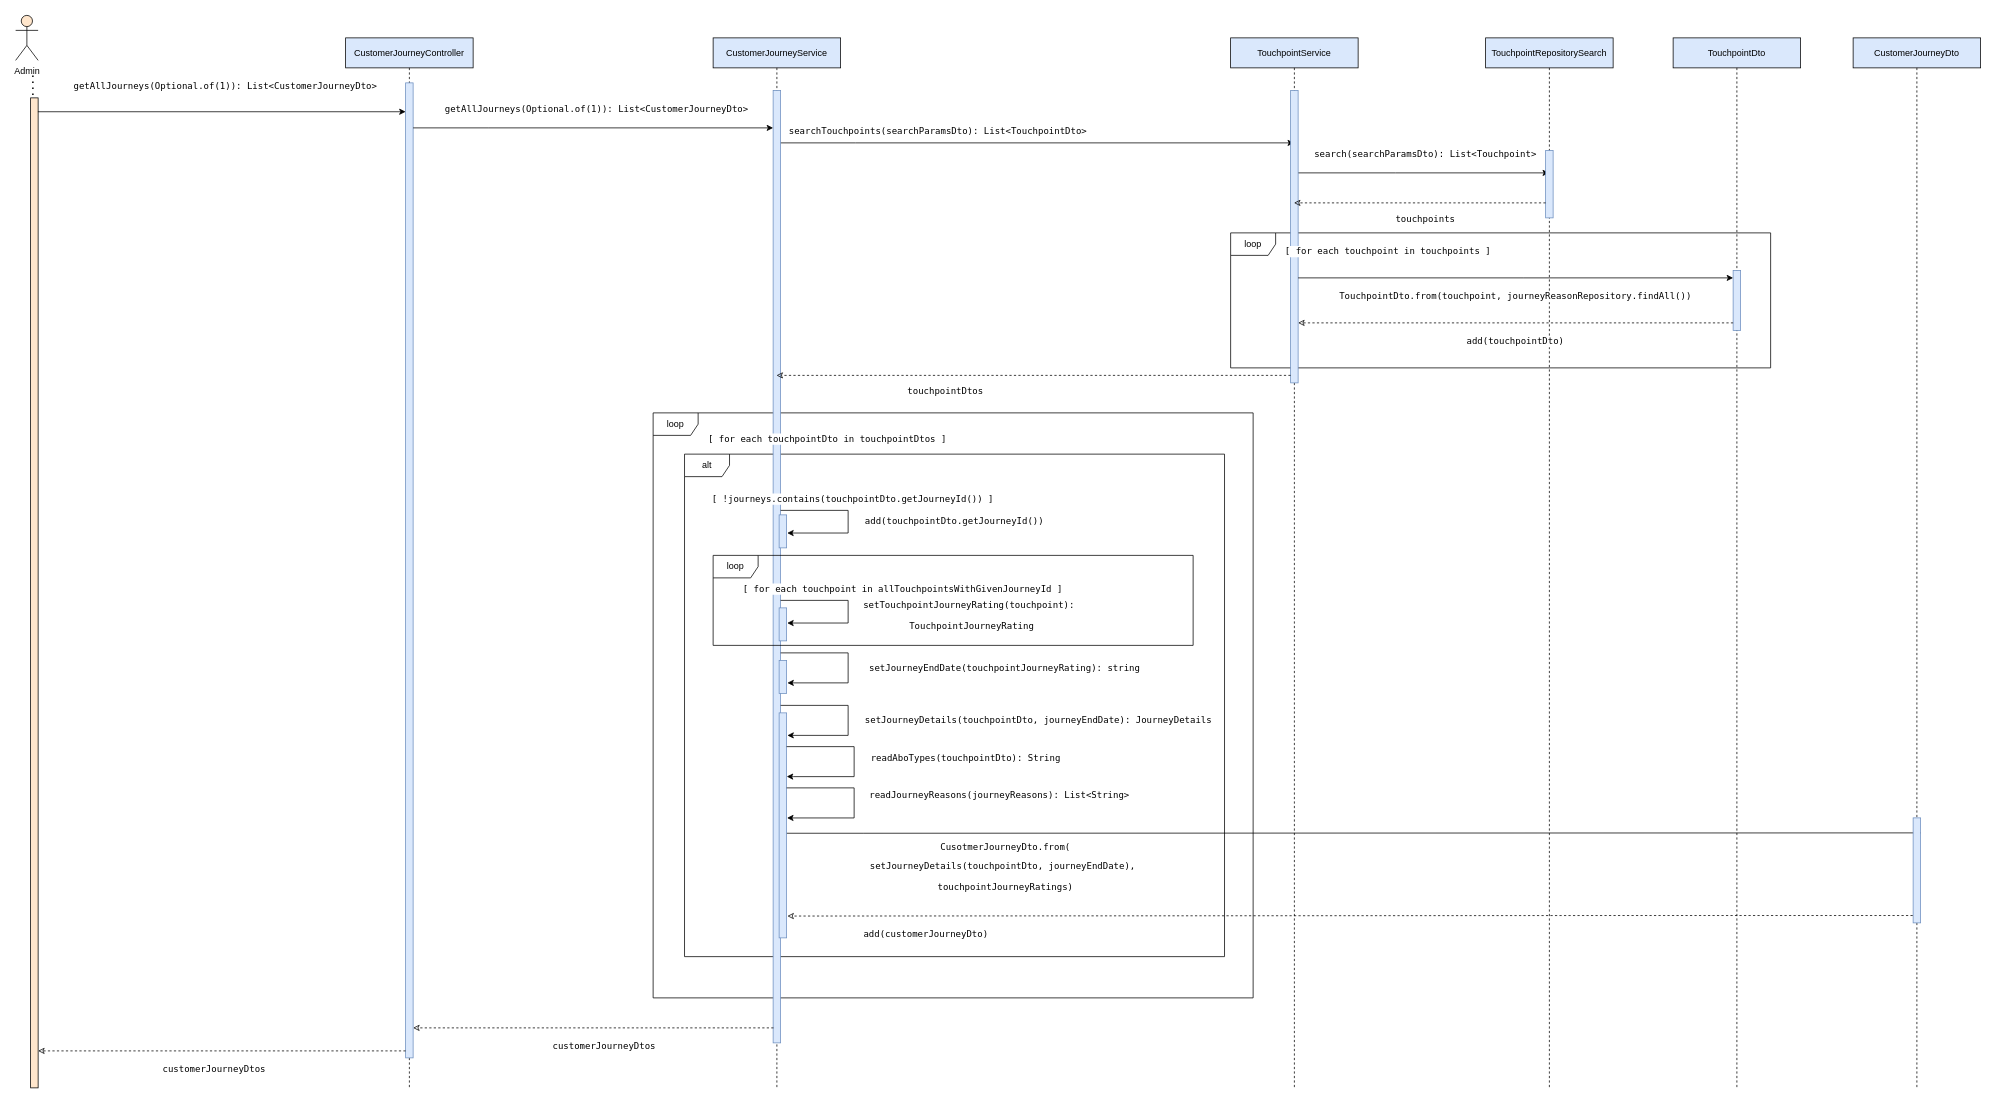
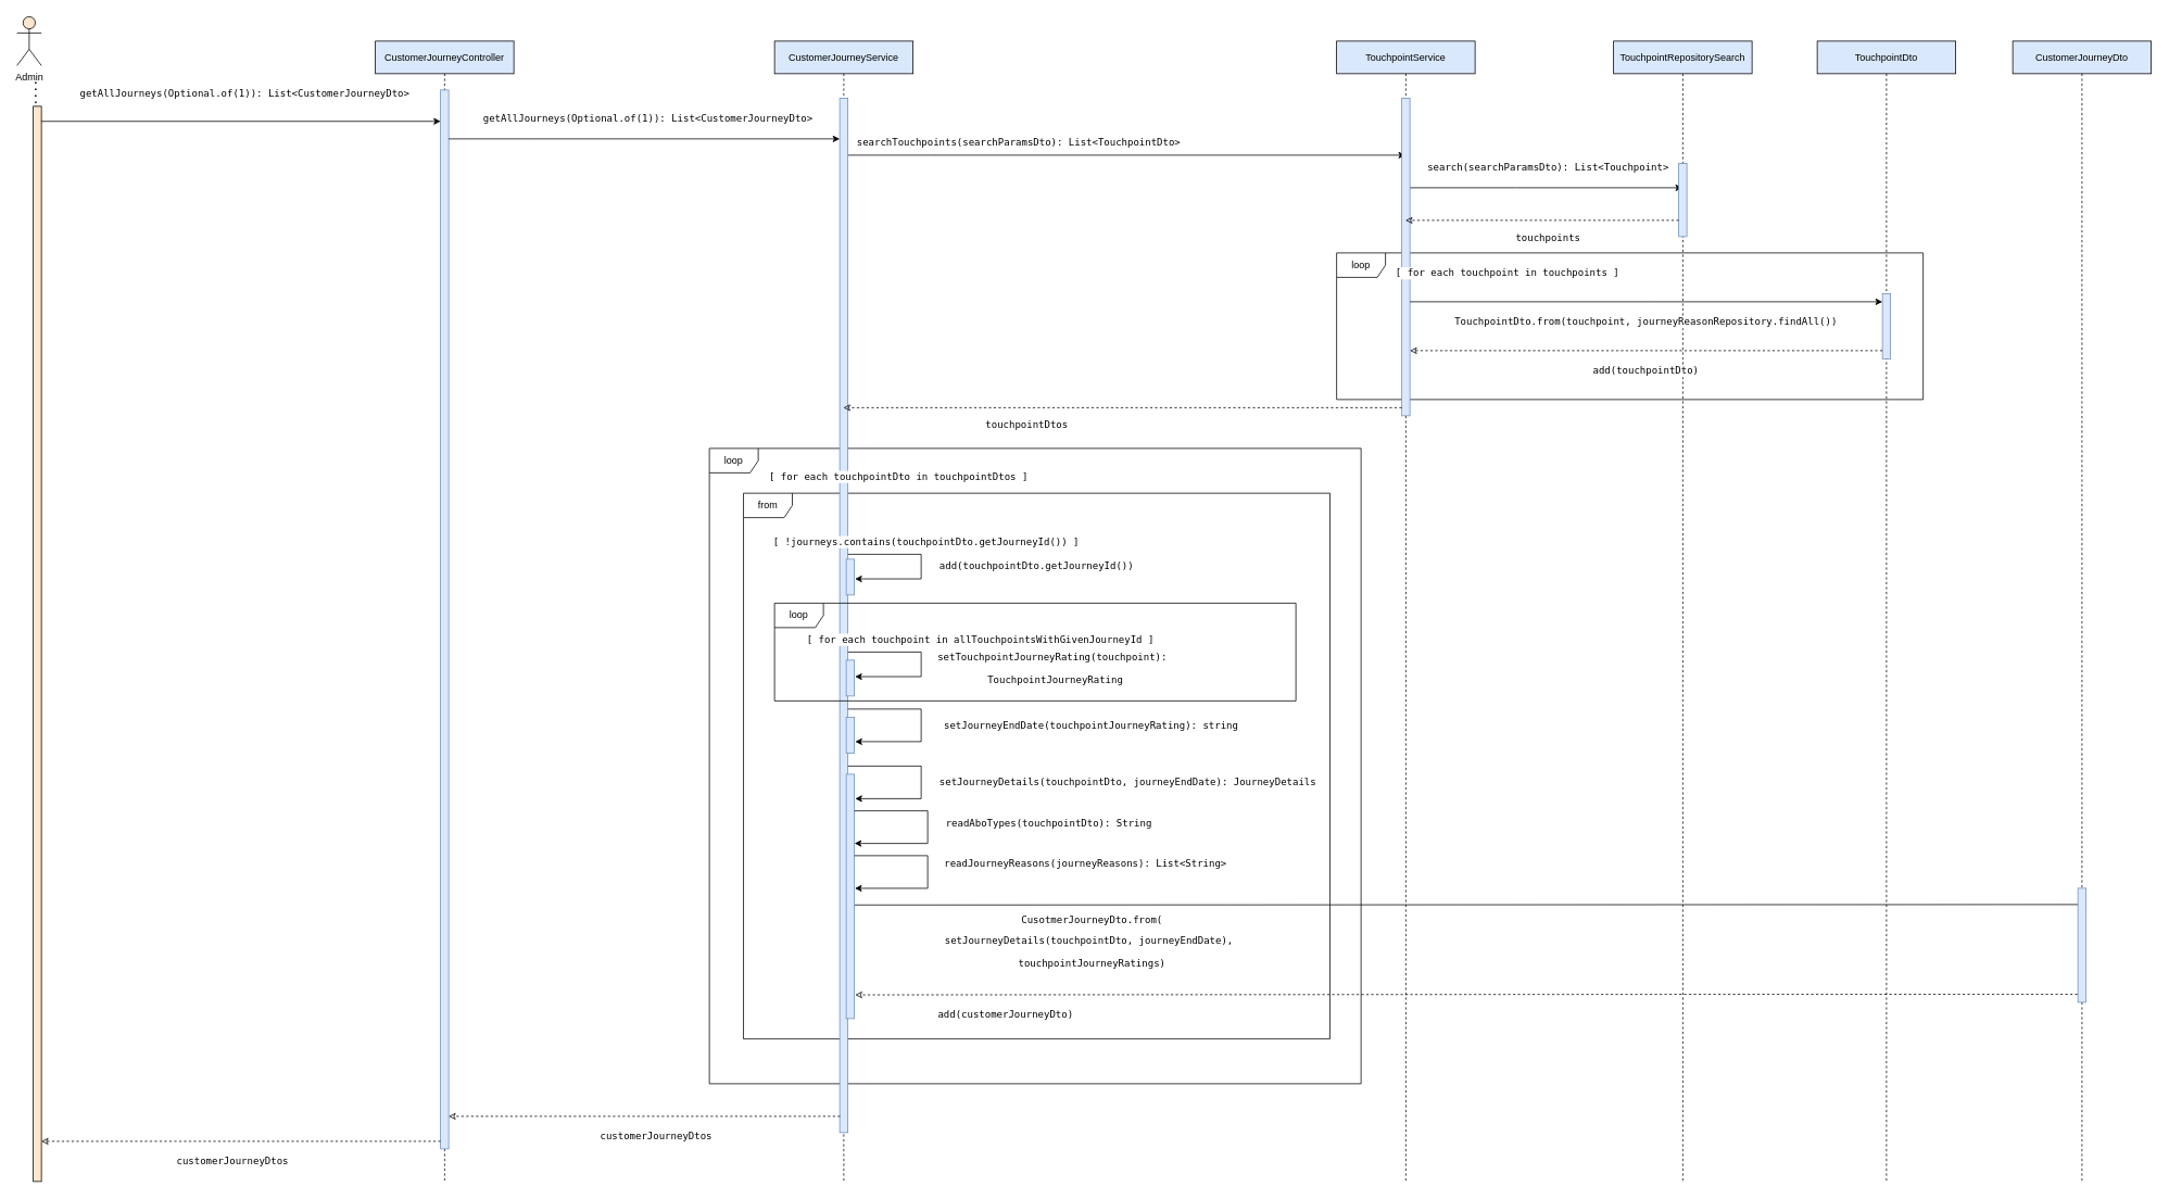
- <mxCell id="3" value="alt" style="shape=umlFrame;whiteSpace=wrap;html=1;" vertex="1" parent="1"><mxGeometry x="911.87" y="605" width="720" height="670" as="geometry" /></mxCell>
+ <mxCell id="3" value="from" style="shape=umlFrame;whiteSpace=wrap;html=1;" vertex="1" parent="1"><mxGeometry x="911.87" y="605" width="720" height="670" as="geometry" /></mxCell>
